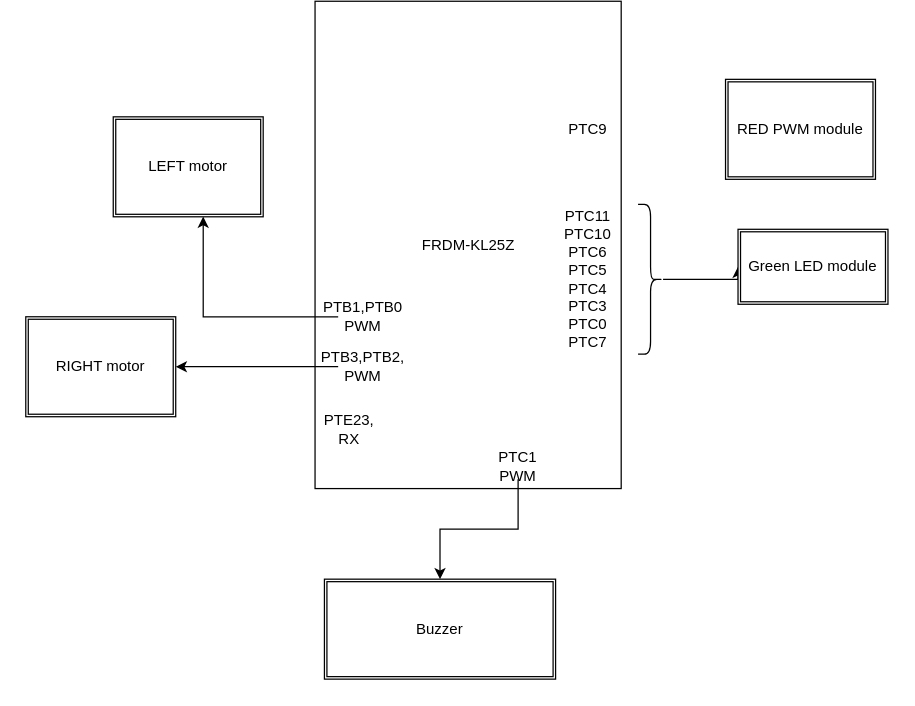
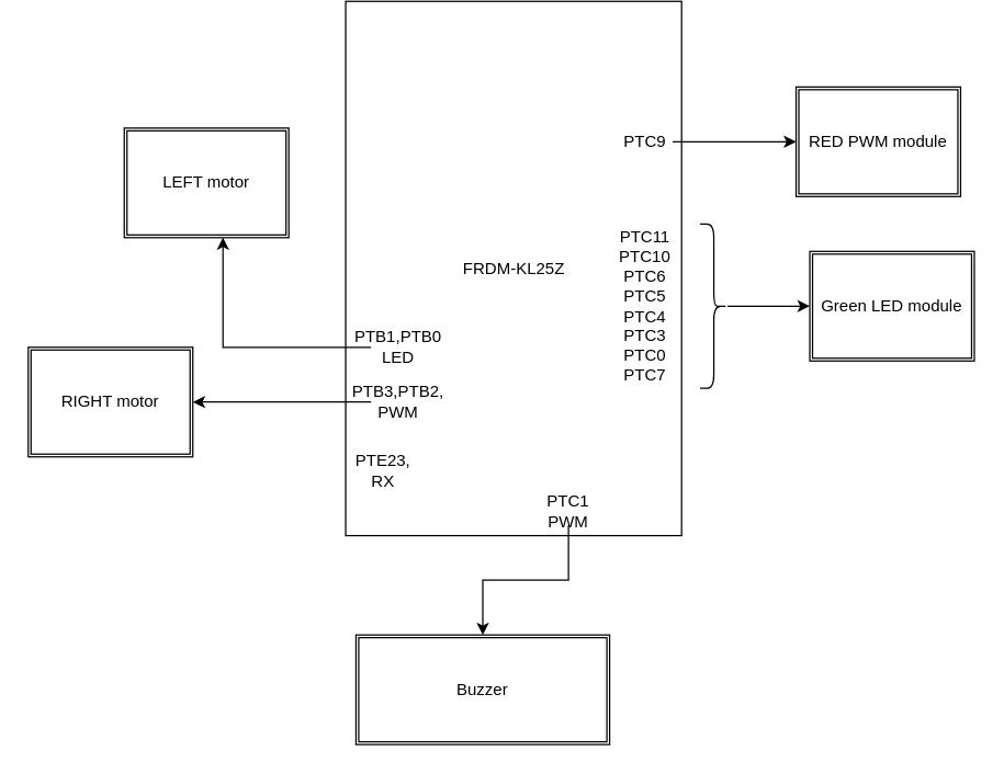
+ <mxCell id="17" style="edgeStyle=orthogonalEdgeStyle;rounded=0;orthogonalLoop=1;jettySize=auto;html=1;entryX=0;entryY=0.5;entryDx=0;entryDy=0;" edge="1" parent="1" source="18" target="19"><mxGeometry relative="1" as="geometry" /></mxCell>
- <mxCell id="11" value="Green LED module" style="shape=ext;double=1;rounded=0;whiteSpace=wrap;html=1;" parent="1" vertex="1"><mxGeometry x="590" y="140" width="120" height="60" as="geometry" /></mxCell>
+ <mxCell id="11" value="Green LED module" style="shape=ext;double=1;rounded=0;whiteSpace=wrap;html=1;" parent="1" vertex="1"><mxGeometry x="590" y="140" width="120" height="80" as="geometry" /></mxCell>
- <mxCell id="7" value="&lt;div&gt;&lt;span&gt;PTB1,PTB0 PWM&lt;/span&gt;&lt;/div&gt;" style="text;html=1;strokeColor=none;fillColor=none;align=center;verticalAlign=middle;whiteSpace=wrap;rounded=0;" parent="1" vertex="1"><mxGeometry x="270" y="200" width="40" height="20" as="geometry" /></mxCell>
+ <mxCell id="7" value="&lt;div&gt;&lt;span&gt;PTB1,PTB0 LED&lt;/span&gt;&lt;/div&gt;" style="text;html=1;strokeColor=none;fillColor=none;align=center;verticalAlign=middle;whiteSpace=wrap;rounded=0;" parent="1" vertex="1"><mxGeometry x="270" y="200" width="40" height="20" as="geometry" /></mxCell>
